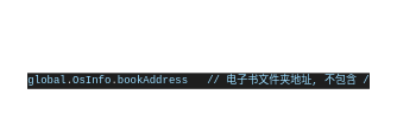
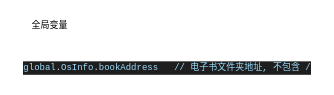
+ <mxCell id="2" value="全局变量&lt;br&gt;" style="text;html=1;align=center;verticalAlign=middle;resizable=0;points=[];autosize=1;strokeColor=none;fillColor=none;" vertex="1" parent="1"><mxGeometry x="32" y="20" width="66" height="26" as="geometry" /></mxCell>
